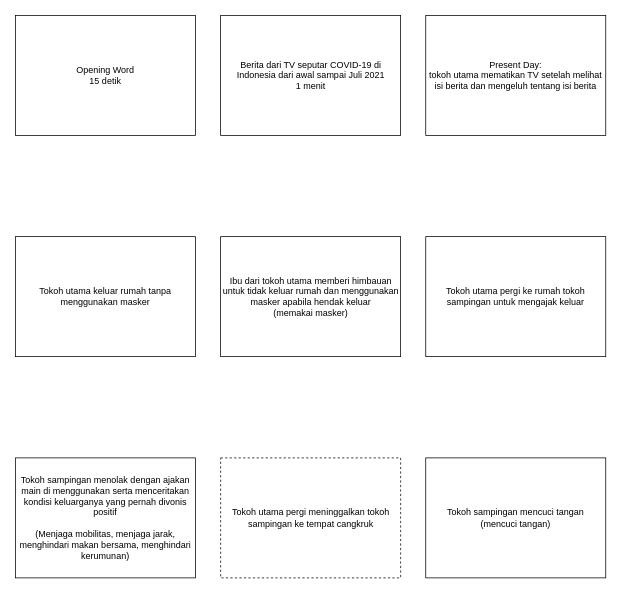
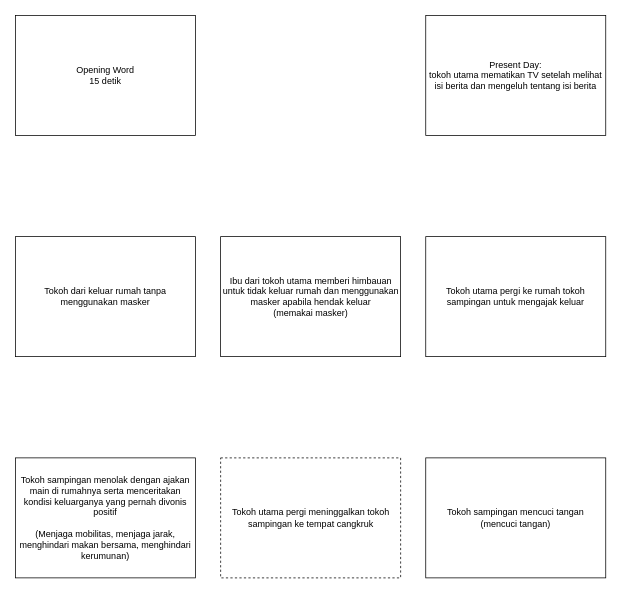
- <mxCell id="3" value="&lt;span&gt;Berita dari TV seputar COVID-19 di Indonesia dari awal sampai Juli 2021&lt;/span&gt;&lt;br&gt;&lt;span&gt;1 menit&lt;/span&gt;" style="rounded=0;whiteSpace=wrap;html=1;" parent="1" vertex="1"><mxGeometry x="293.5" y="20" width="240" height="160" as="geometry" /></mxCell>
- <mxCell id="5" value="Tokoh utama keluar rumah tanpa menggunakan masker" style="rounded=0;whiteSpace=wrap;html=1;" parent="1" vertex="1"><mxGeometry x="20" y="315" width="240" height="160" as="geometry" /></mxCell>
+ <mxCell id="5" value="Tokoh dari keluar rumah tanpa menggunakan masker" style="rounded=0;whiteSpace=wrap;html=1;" parent="1" vertex="1"><mxGeometry x="20" y="315" width="240" height="160" as="geometry" /></mxCell>
- <mxCell id="8" value="Tokoh sampingan menolak dengan ajakan main di menggunakan serta menceritakan kondisi keluarganya yang pernah divonis positif&lt;br&gt;&lt;br&gt;(Menjaga mobilitas, menjaga jarak, menghindari makan bersama, menghindari kerumunan)" style="rounded=0;whiteSpace=wrap;html=1;" parent="1" vertex="1"><mxGeometry x="20" y="610" width="240" height="160" as="geometry" /></mxCell>
+ <mxCell id="8" value="Tokoh sampingan menolak dengan ajakan main di rumahnya serta menceritakan kondisi keluarganya yang pernah divonis positif&lt;br&gt;&lt;br&gt;(Menjaga mobilitas, menjaga jarak, menghindari makan bersama, menghindari kerumunan)" style="rounded=0;whiteSpace=wrap;html=1;" parent="1" vertex="1"><mxGeometry x="20" y="610" width="240" height="160" as="geometry" /></mxCell>
